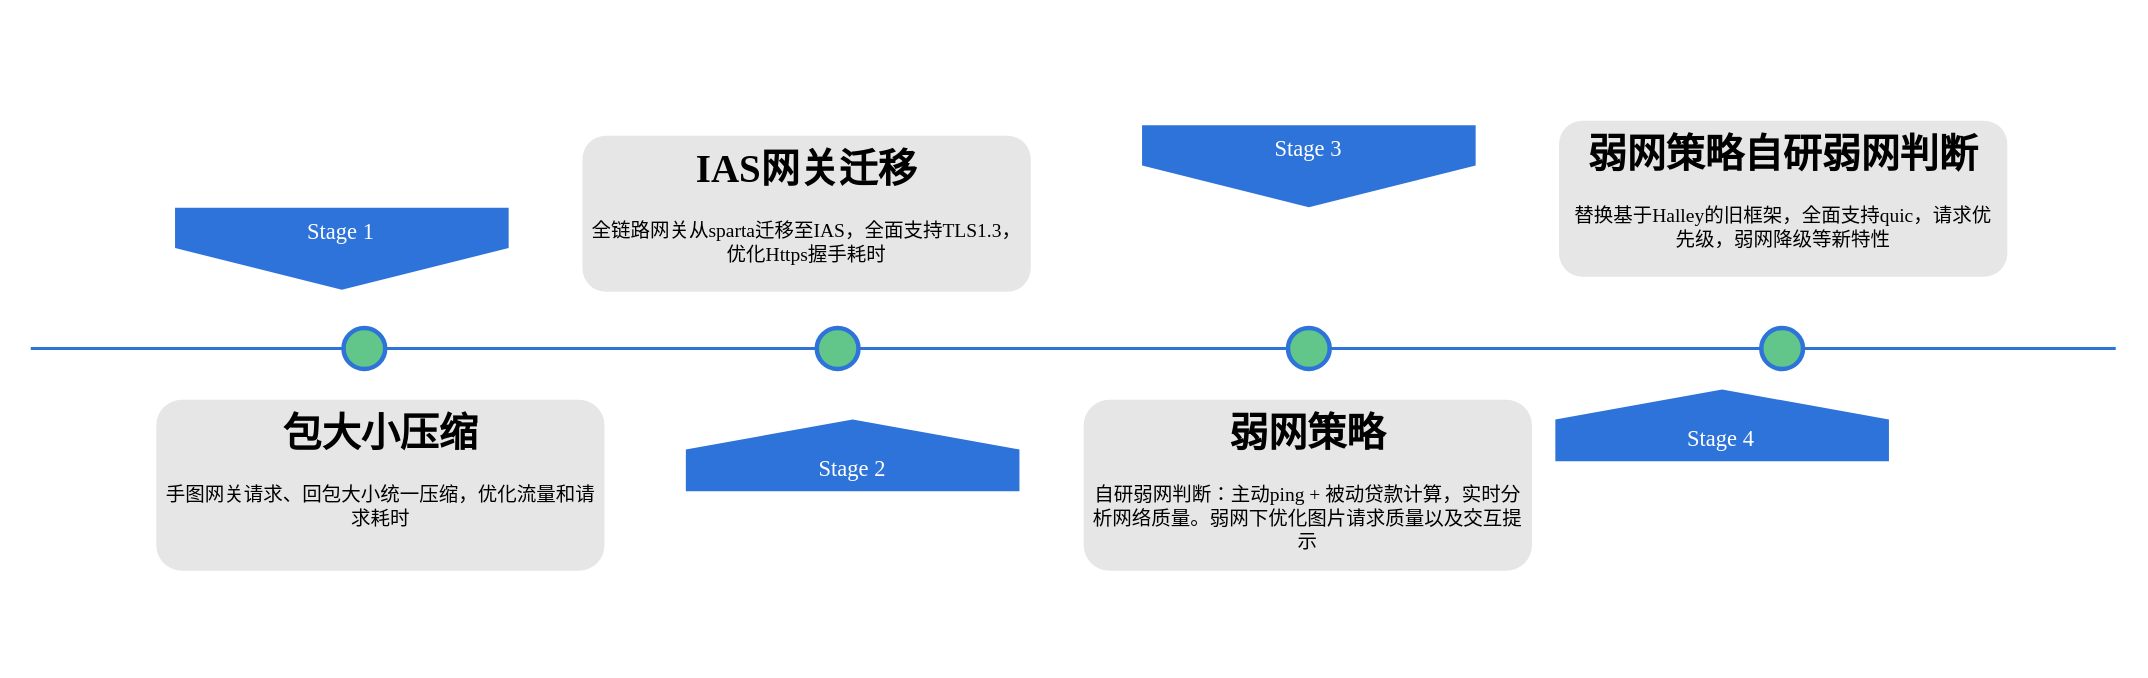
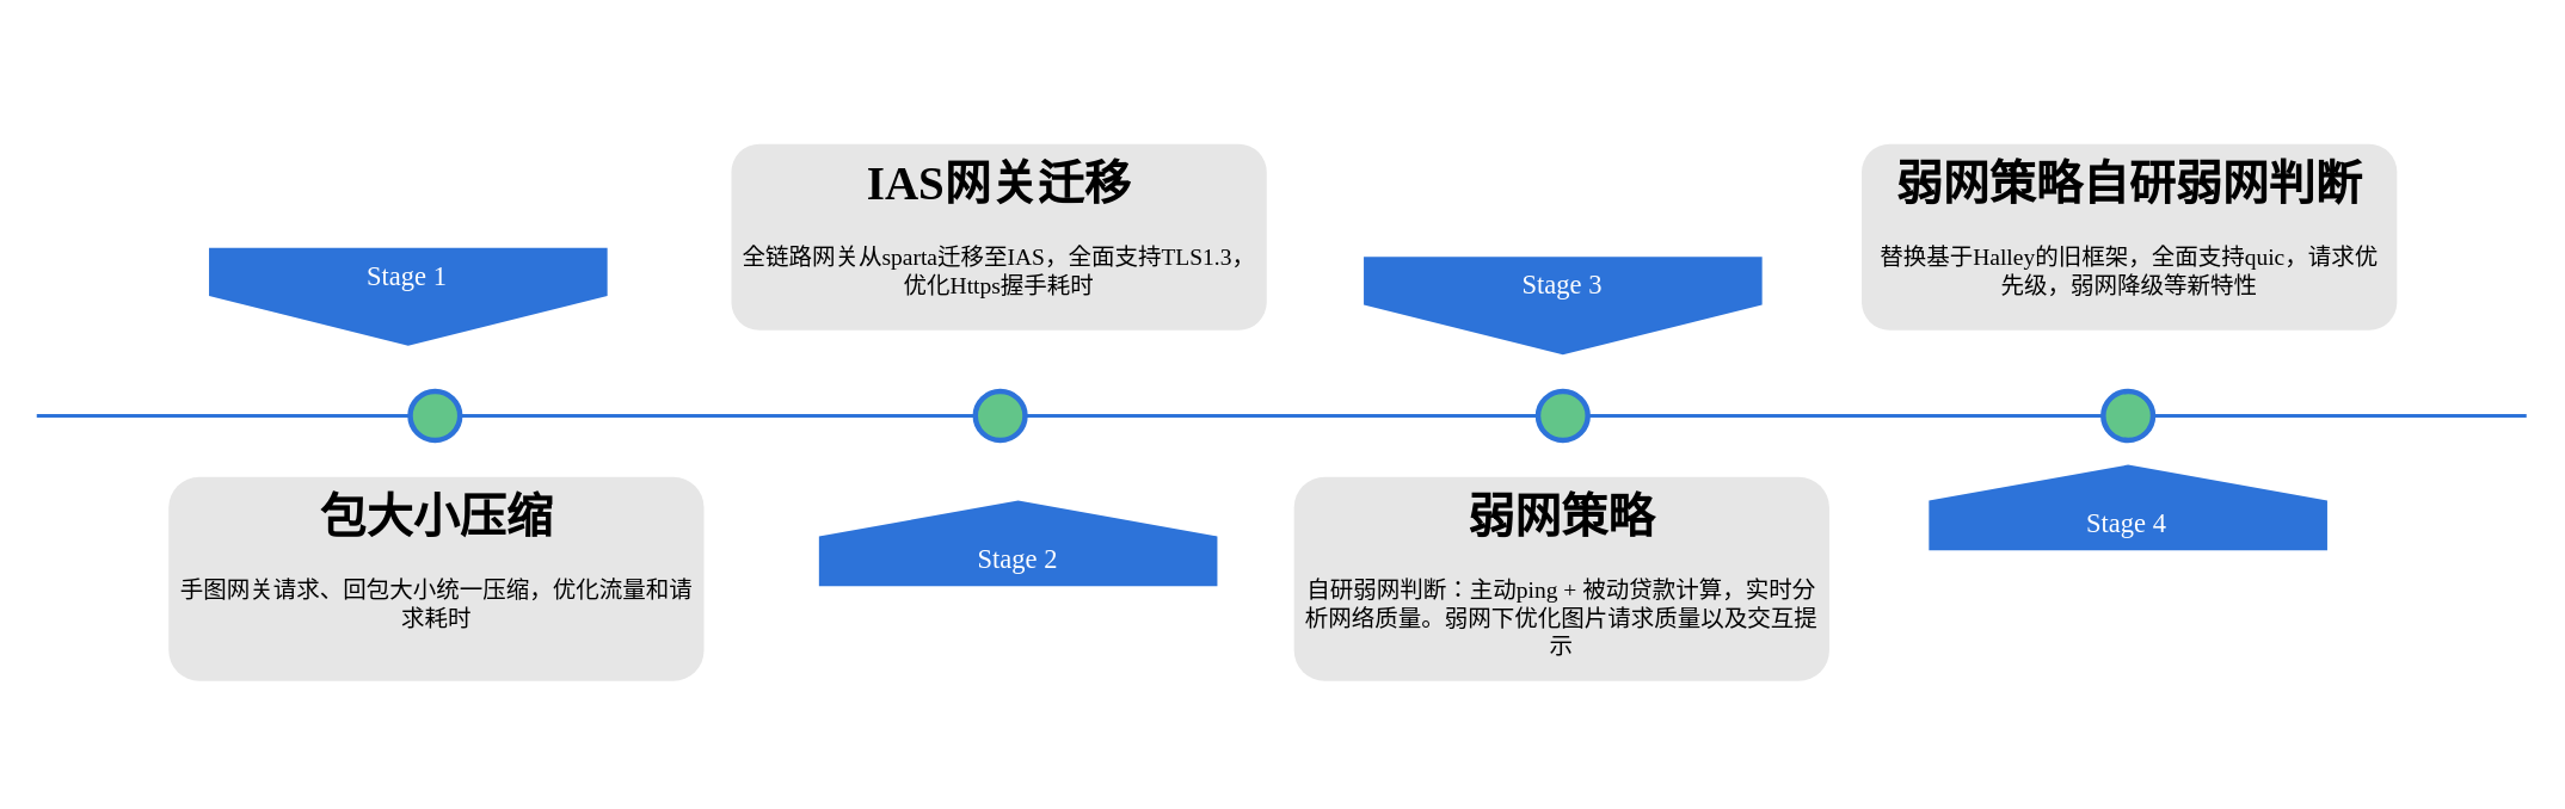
- <mxCell id="5" value="&lt;span&gt;Stage 3&lt;/span&gt;" style="shape=offPageConnector;whiteSpace=wrap;html=1;fillColor=#2D73D9;fontSize=15;fontColor=#FFFFFF;size=0.509;verticalAlign=top;strokeColor=none;fontFamily=腾讯体;" parent="2" vertex="1"><mxGeometry x="740.87" y="63" width="222.4" height="54.667" as="geometry" /></mxCell>
+ <mxCell id="5" value="&lt;span&gt;Stage 3&lt;/span&gt;" style="shape=offPageConnector;whiteSpace=wrap;html=1;fillColor=#2D73D9;fontSize=15;fontColor=#FFFFFF;size=0.509;verticalAlign=top;strokeColor=none;fontFamily=腾讯体;" parent="2" vertex="1"><mxGeometry x="740.87" y="123" width="222.4" height="54.667" as="geometry" /></mxCell>
- <mxCell id="13" value="&lt;h1&gt;IAS网关迁移&lt;/h1&gt;&lt;p&gt;全链路网关从sparta迁移至IAS，全面支持TLS1.3，优化Https握手耗时&lt;/p&gt;" style="text;html=1;spacing=5;spacingTop=-20;whiteSpace=wrap;overflow=hidden;strokeColor=none;strokeWidth=3;fillColor=#E6E6E6;fontSize=13;fontColor=#000000;align=center;rounded=1;fontFamily=腾讯体;" parent="2" vertex="1"><mxGeometry x="367.81" y="70" width="298.85" height="104" as="geometry" /></mxCell>
+ <mxCell id="13" value="&lt;h1&gt;IAS网关迁移&lt;/h1&gt;&lt;p&gt;全链路网关从sparta迁移至IAS，全面支持TLS1.3，优化Https握手耗时&lt;/p&gt;" style="text;html=1;spacing=5;spacingTop=-20;whiteSpace=wrap;overflow=hidden;strokeColor=none;strokeWidth=3;fillColor=#E6E6E6;fontSize=13;fontColor=#000000;align=center;rounded=1;fontFamily=腾讯体;" parent="2" vertex="1"><mxGeometry x="387.81" y="60" width="298.85" height="104" as="geometry" /></mxCell>
- <mxCell id="7" value="&lt;span&gt;Stage 4&lt;/span&gt;" style="shape=offPageConnector;whiteSpace=wrap;html=1;fillColor=#2D73D9;fontSize=15;fontColor=#FFFFFF;size=0.418;flipV=1;verticalAlign=bottom;strokeColor=none;spacingBottom=4;fontFamily=腾讯体;" parent="2" vertex="1"><mxGeometry x="1016.4" y="239.167" width="222.4" height="47.833" as="geometry" /></mxCell>
+ <mxCell id="7" value="&lt;span&gt;Stage 4&lt;/span&gt;" style="shape=offPageConnector;whiteSpace=wrap;html=1;fillColor=#2D73D9;fontSize=15;fontColor=#FFFFFF;size=0.418;flipV=1;verticalAlign=bottom;strokeColor=none;spacingBottom=4;fontFamily=腾讯体;" parent="2" vertex="1"><mxGeometry x="1056.4" y="239.167" width="222.4" height="47.833" as="geometry" /></mxCell>
- <mxCell id="12" value="&lt;h1&gt;包大小压缩&lt;/h1&gt;&lt;p&gt;手图网关请求、回包大小统一压缩，优化流量和请求耗时&lt;/p&gt;" style="text;html=1;spacing=5;spacingTop=-20;whiteSpace=wrap;overflow=hidden;strokeColor=none;strokeWidth=3;fillColor=#E6E6E6;fontSize=13;fontColor=#000000;align=center;rounded=1;fontFamily=腾讯体;" parent="2" vertex="1"><mxGeometry x="83.67" y="246" width="298.85" height="114" as="geometry" /></mxCell>
+ <mxCell id="12" value="&lt;h1&gt;包大小压缩&lt;/h1&gt;&lt;p&gt;手图网关请求、回包大小统一压缩，优化流量和请求耗时&lt;/p&gt;" style="text;html=1;spacing=5;spacingTop=-20;whiteSpace=wrap;overflow=hidden;strokeColor=none;strokeWidth=3;fillColor=#E6E6E6;fontSize=13;fontColor=#000000;align=center;rounded=1;fontFamily=腾讯体;" parent="2" vertex="1"><mxGeometry x="73.67" y="246" width="298.85" height="114" as="geometry" /></mxCell>
